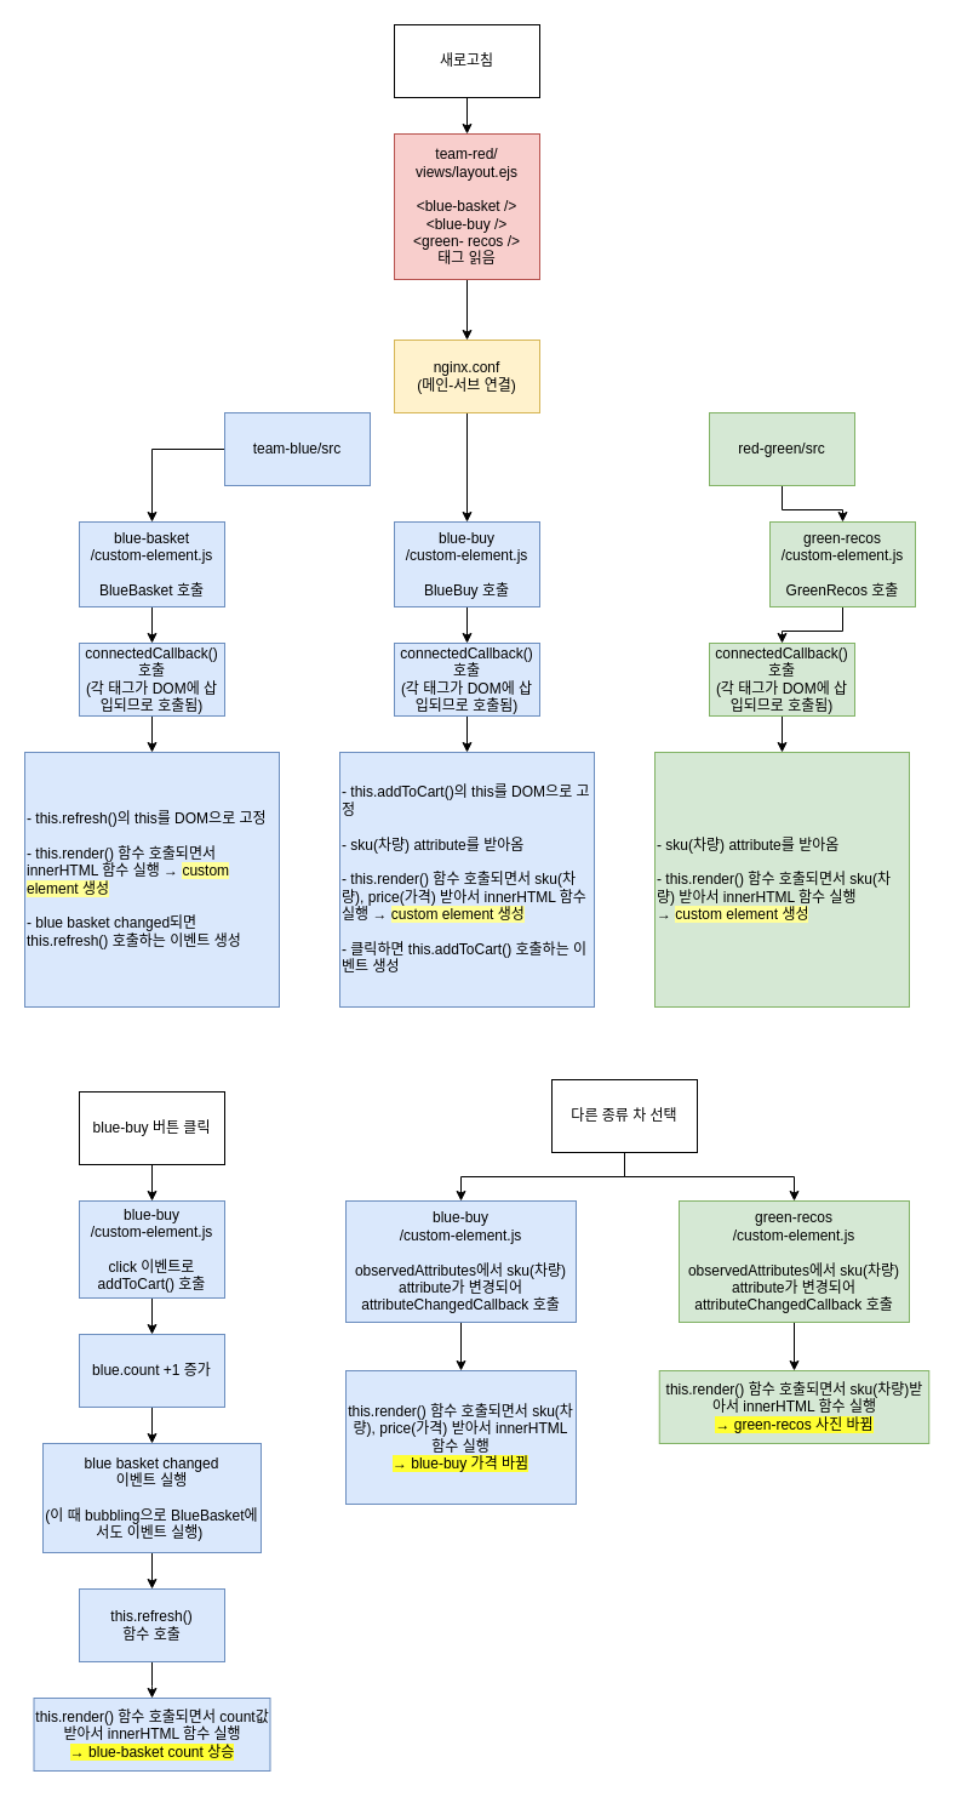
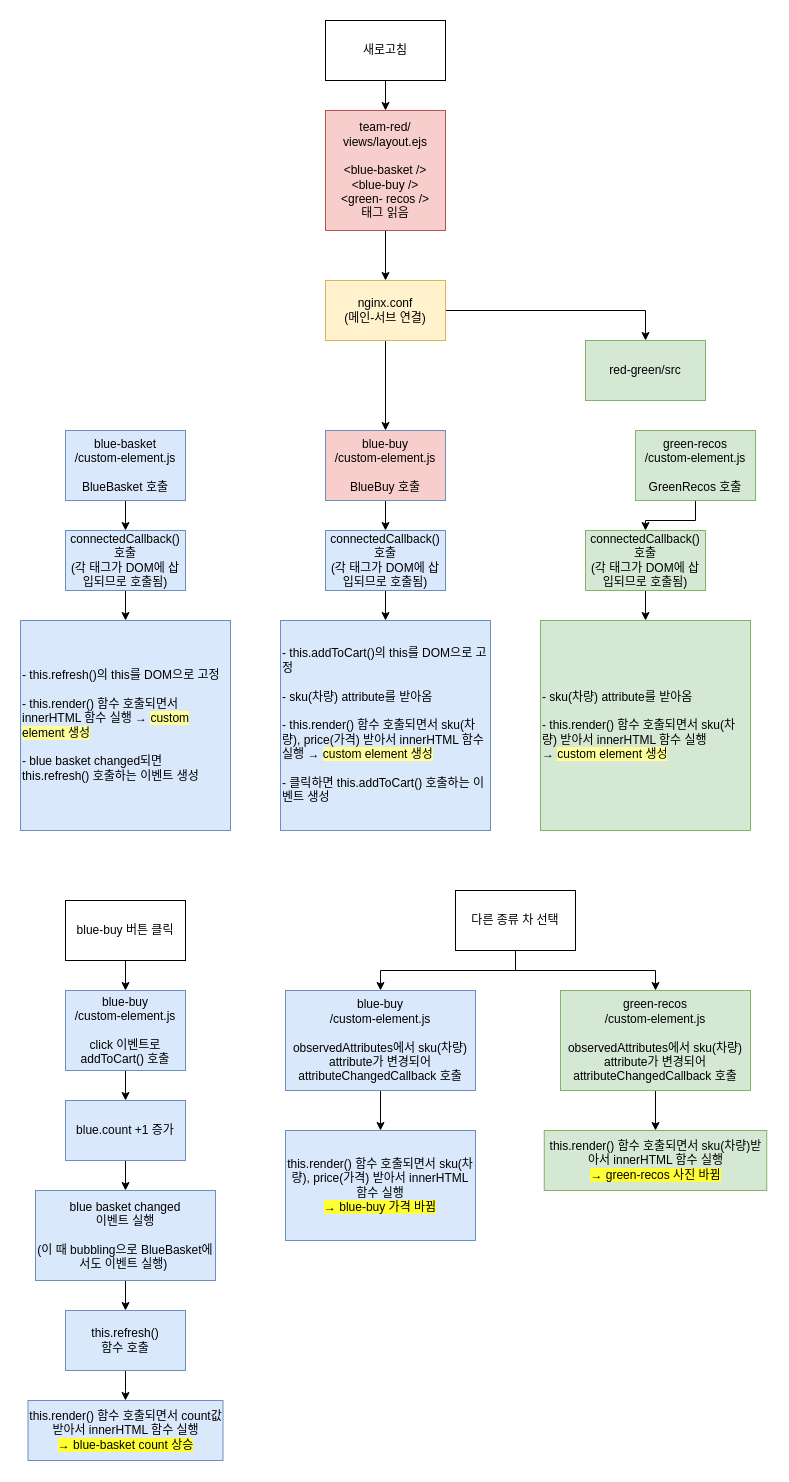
+ <mxCell id="7" style="edgeStyle=orthogonalEdgeStyle;rounded=0;orthogonalLoop=1;jettySize=auto;html=1;entryX=0.5;entryY=0;entryDx=0;entryDy=0;" parent="1" source="8" target="12" edge="1"><mxGeometry relative="1" as="geometry" /></mxCell>
- <mxCell id="9" style="edgeStyle=orthogonalEdgeStyle;rounded=0;orthogonalLoop=1;jettySize=auto;html=1;exitX=0;exitY=0.5;exitDx=0;exitDy=0;" parent="1" source="10" target="14" edge="1"><mxGeometry relative="1" as="geometry" /></mxCell>
- <mxCell id="10" value="team-blue/src" style="rounded=0;whiteSpace=wrap;html=1;fillColor=#dae8fc;strokeColor=#6c8ebf;" parent="1" vertex="1"><mxGeometry x="185" y="340" width="120" height="60" as="geometry" /></mxCell>
- <mxCell id="11" style="edgeStyle=orthogonalEdgeStyle;rounded=0;orthogonalLoop=1;jettySize=auto;html=1;entryX=0.5;entryY=0;entryDx=0;entryDy=0;" parent="1" source="12" target="18" edge="1"><mxGeometry relative="1" as="geometry" /></mxCell>
- <mxCell id="16" value="blue-buy&lt;br&gt;/custom-element.js&lt;br&gt;&lt;br&gt;BlueBuy 호출" style="rounded=0;whiteSpace=wrap;html=1;fillColor=#dae8fc;strokeColor=#6c8ebf;" parent="1" vertex="1"><mxGeometry x="325" y="430" width="120" height="70" as="geometry" /></mxCell>
+ <mxCell id="16" value="blue-buy&lt;br&gt;/custom-element.js&lt;br&gt;&lt;br&gt;BlueBuy 호출" style="rounded=0;whiteSpace=wrap;html=1;fillColor=#f8cecc;strokeColor=#6c8ebf;" parent="1" vertex="1"><mxGeometry x="325" y="430" width="120" height="70" as="geometry" /></mxCell>
